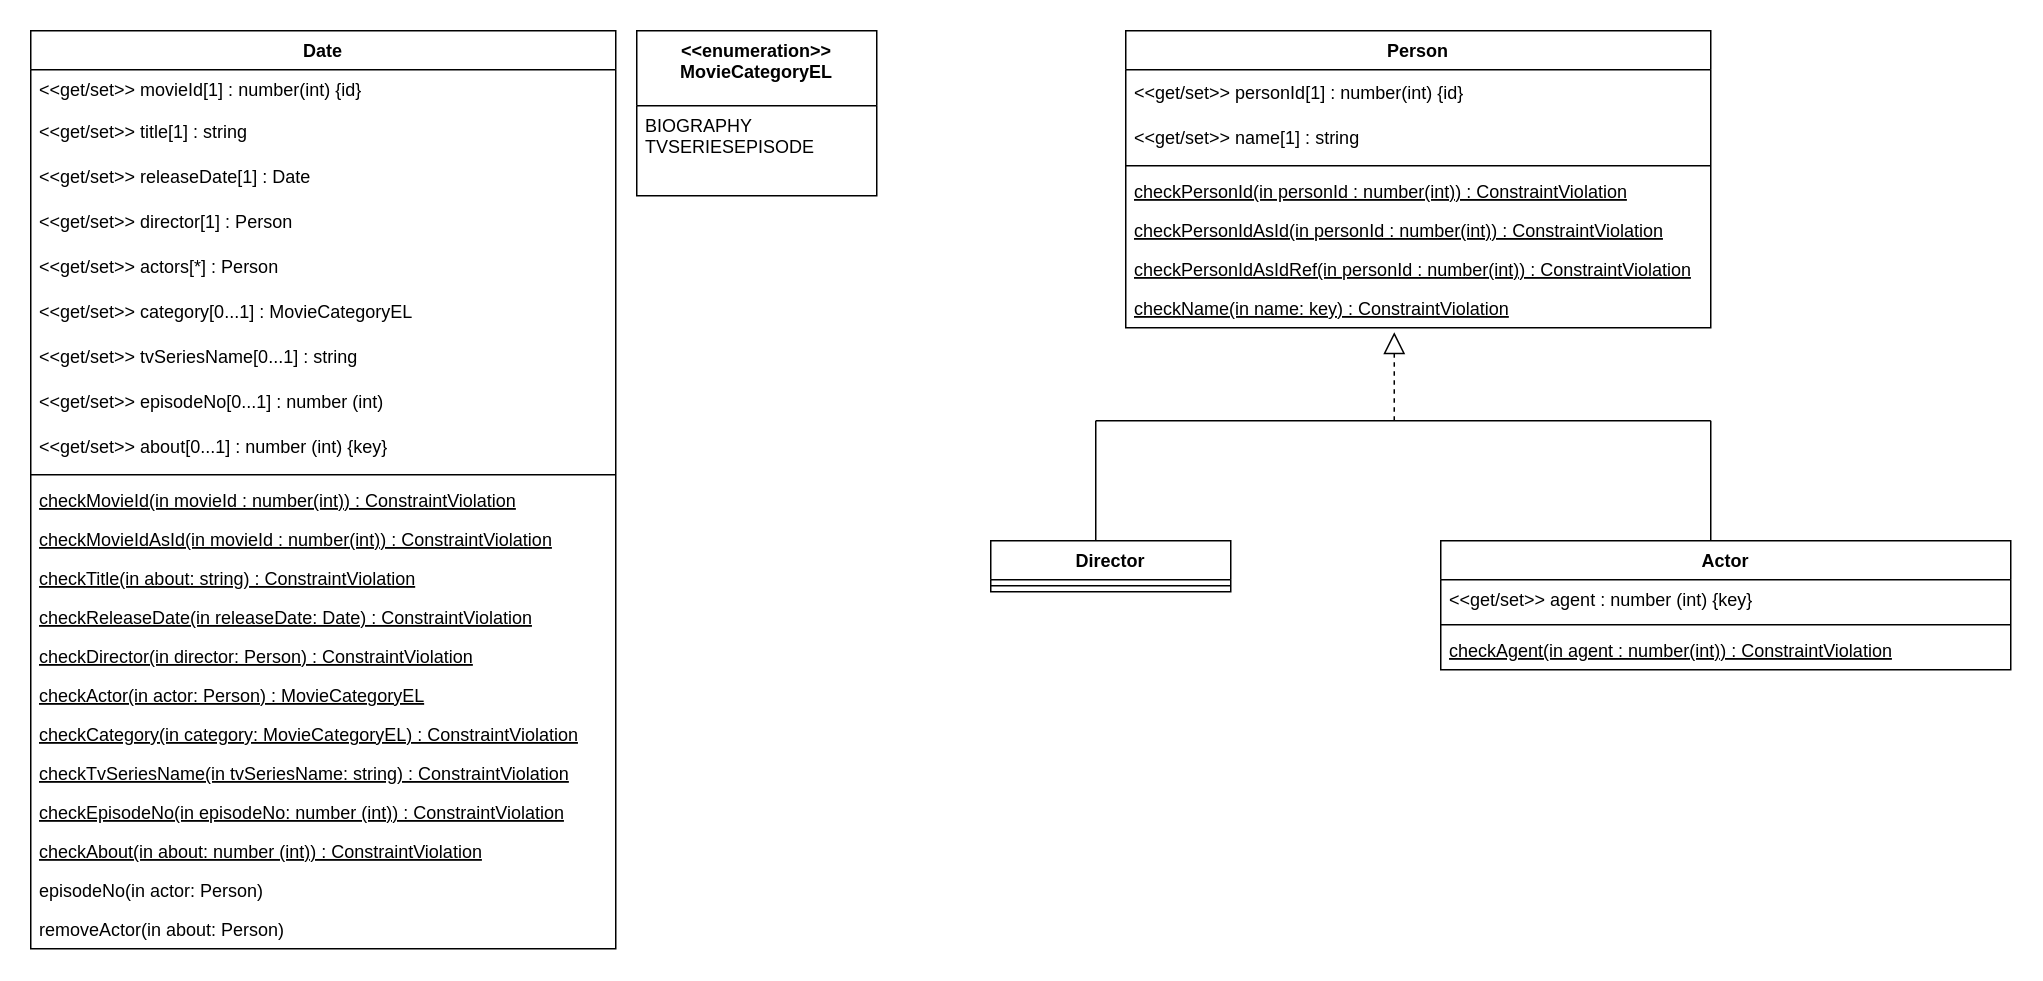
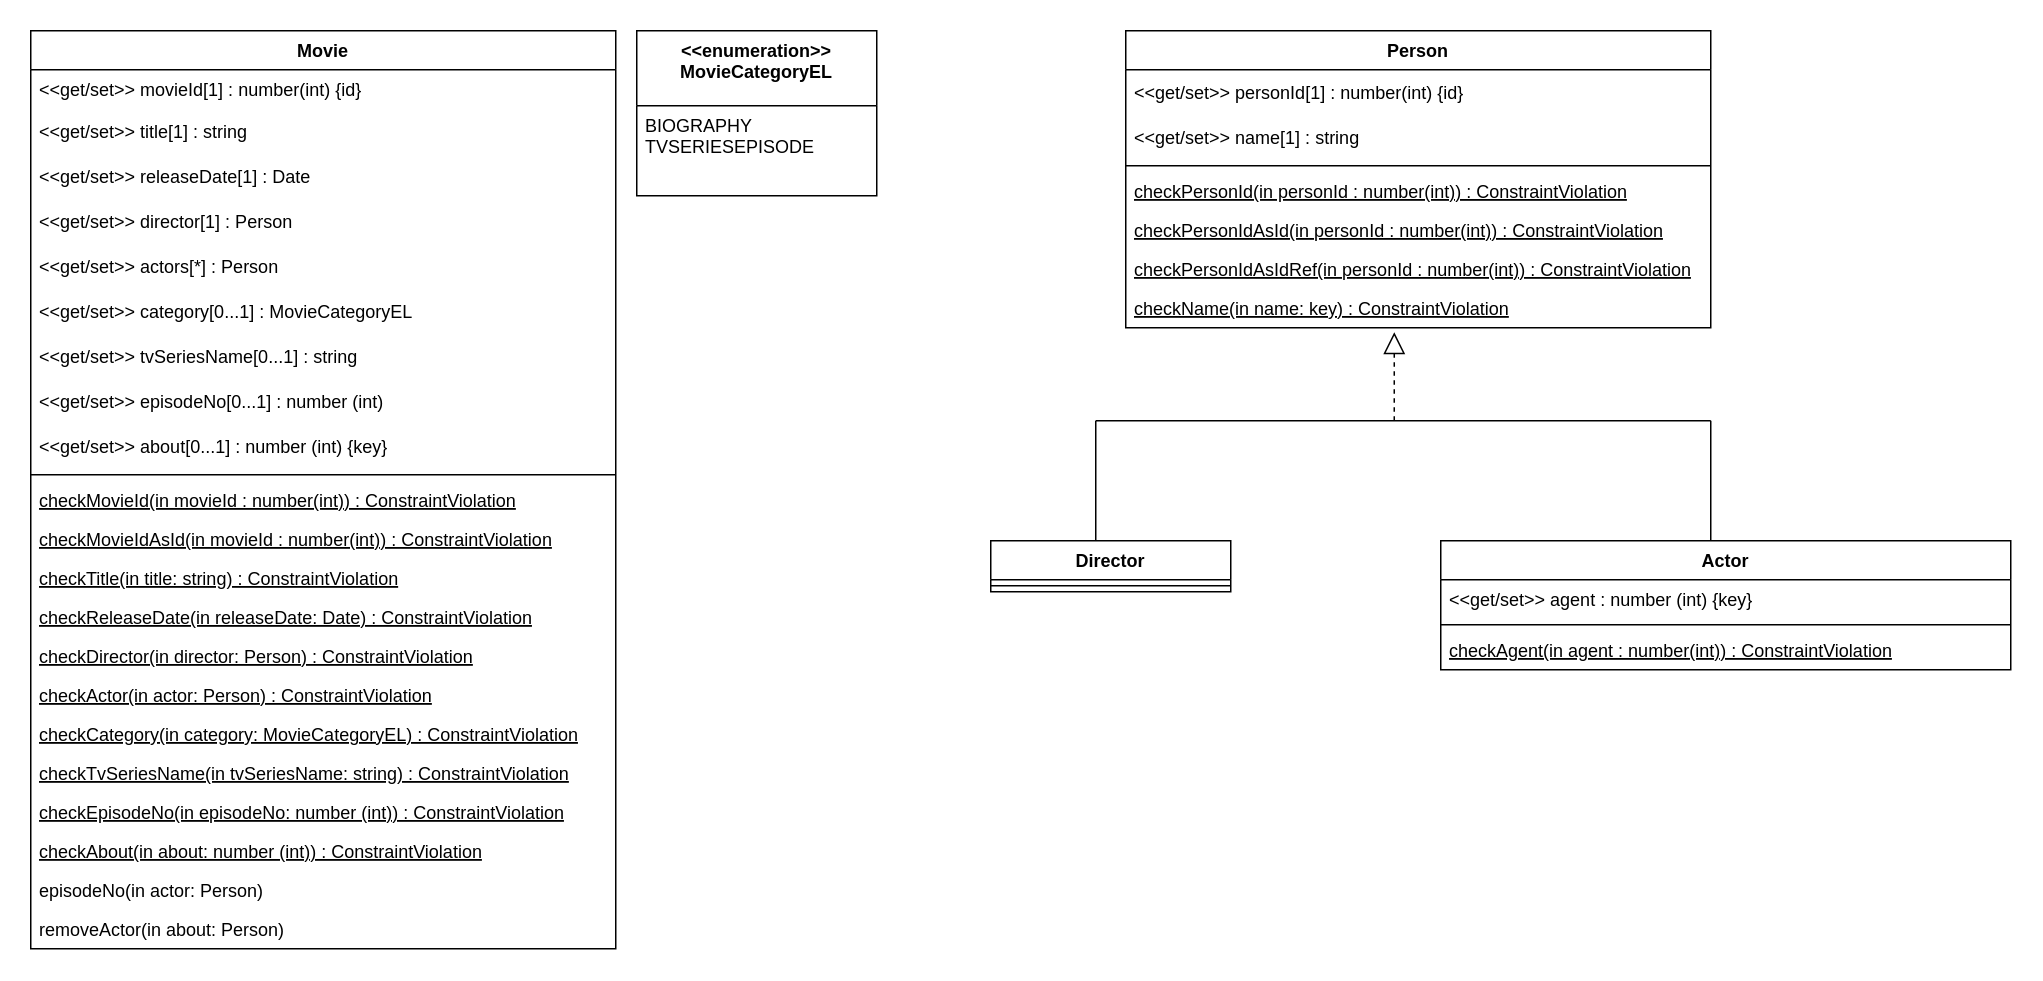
- <mxCell id="2" value="Date" style="swimlane;fontStyle=1;align=center;verticalAlign=top;childLayout=stackLayout;horizontal=1;startSize=26;horizontalStack=0;resizeParent=1;resizeParentMax=0;resizeLast=0;collapsible=1;marginBottom=0;" parent="1" vertex="1"><mxGeometry x="20" y="20" width="390" height="612" as="geometry" /></mxCell>
+ <mxCell id="2" value="Movie" style="swimlane;fontStyle=1;align=center;verticalAlign=top;childLayout=stackLayout;horizontal=1;startSize=26;horizontalStack=0;resizeParent=1;resizeParentMax=0;resizeLast=0;collapsible=1;marginBottom=0;" parent="1" vertex="1"><mxGeometry x="20" y="20" width="390" height="612" as="geometry" /></mxCell>
- <mxCell id="15" value="checkTitle(in about: string) : ConstraintViolation" style="text;strokeColor=none;fillColor=none;align=left;verticalAlign=top;spacingLeft=4;spacingRight=4;overflow=hidden;rotatable=0;points=[[0,0.5],[1,0.5]];portConstraint=eastwest;fontStyle=4" parent="2" vertex="1"><mxGeometry y="352" width="390" height="26" as="geometry" /></mxCell>
+ <mxCell id="15" value="checkTitle(in title: string) : ConstraintViolation" style="text;strokeColor=none;fillColor=none;align=left;verticalAlign=top;spacingLeft=4;spacingRight=4;overflow=hidden;rotatable=0;points=[[0,0.5],[1,0.5]];portConstraint=eastwest;fontStyle=4" parent="2" vertex="1"><mxGeometry y="352" width="390" height="26" as="geometry" /></mxCell>
- <mxCell id="18" value="checkActor(in actor: Person) : MovieCategoryEL" style="text;strokeColor=none;fillColor=none;align=left;verticalAlign=top;spacingLeft=4;spacingRight=4;overflow=hidden;rotatable=0;points=[[0,0.5],[1,0.5]];portConstraint=eastwest;fontStyle=4" parent="2" vertex="1"><mxGeometry y="430" width="390" height="26" as="geometry" /></mxCell>
+ <mxCell id="18" value="checkActor(in actor: Person) : ConstraintViolation" style="text;strokeColor=none;fillColor=none;align=left;verticalAlign=top;spacingLeft=4;spacingRight=4;overflow=hidden;rotatable=0;points=[[0,0.5],[1,0.5]];portConstraint=eastwest;fontStyle=4" parent="2" vertex="1"><mxGeometry y="430" width="390" height="26" as="geometry" /></mxCell>
